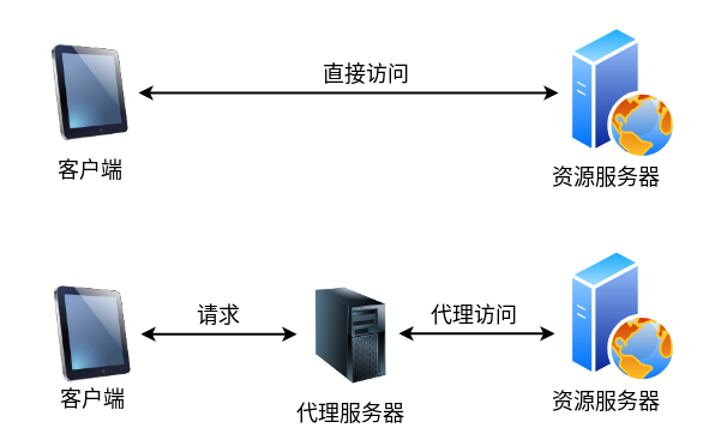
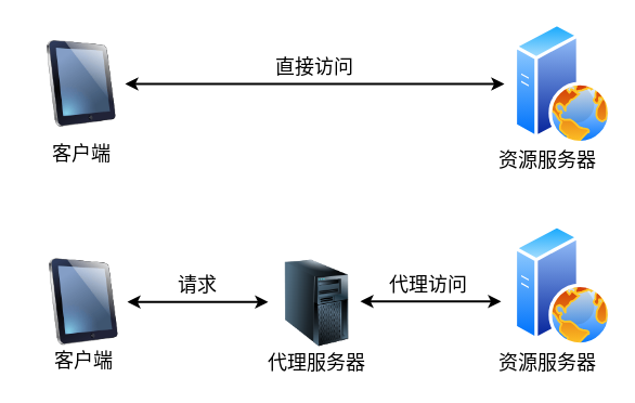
- <mxCell id="4" value="&lt;font style=&quot;font-size: 18px;&quot;&gt;直接访问&lt;/font&gt;" style="text;strokeColor=none;align=center;fillColor=none;html=1;verticalAlign=middle;whiteSpace=wrap;rounded=0;" vertex="1" parent="1"><mxGeometry x="250" y="47" width="110" height="30" as="geometry" /></mxCell>
+ <mxCell id="4" value="&lt;font style=&quot;font-size: 18px;&quot;&gt;直接访问&lt;/font&gt;" style="text;strokeColor=none;align=center;fillColor=none;html=1;verticalAlign=middle;whiteSpace=wrap;rounded=0;" vertex="1" parent="1"><mxGeometry x="235" y="47" width="110" height="30" as="geometry" /></mxCell>
- <mxCell id="12" value="&lt;font style=&quot;font-size: 18px;&quot;&gt;代理服务器&lt;/font&gt;" style="text;strokeColor=none;align=center;fillColor=none;html=1;verticalAlign=middle;whiteSpace=wrap;rounded=0;" vertex="1" parent="1"><mxGeometry x="237" y="329.5" width="110" height="30" as="geometry" /></mxCell>
+ <mxCell id="12" value="&lt;font style=&quot;font-size: 18px;&quot;&gt;代理服务器&lt;/font&gt;" style="text;strokeColor=none;align=center;fillColor=none;html=1;verticalAlign=middle;whiteSpace=wrap;rounded=0;" vertex="1" parent="1"><mxGeometry x="237" y="319.5" width="110" height="30" as="geometry" /></mxCell>
